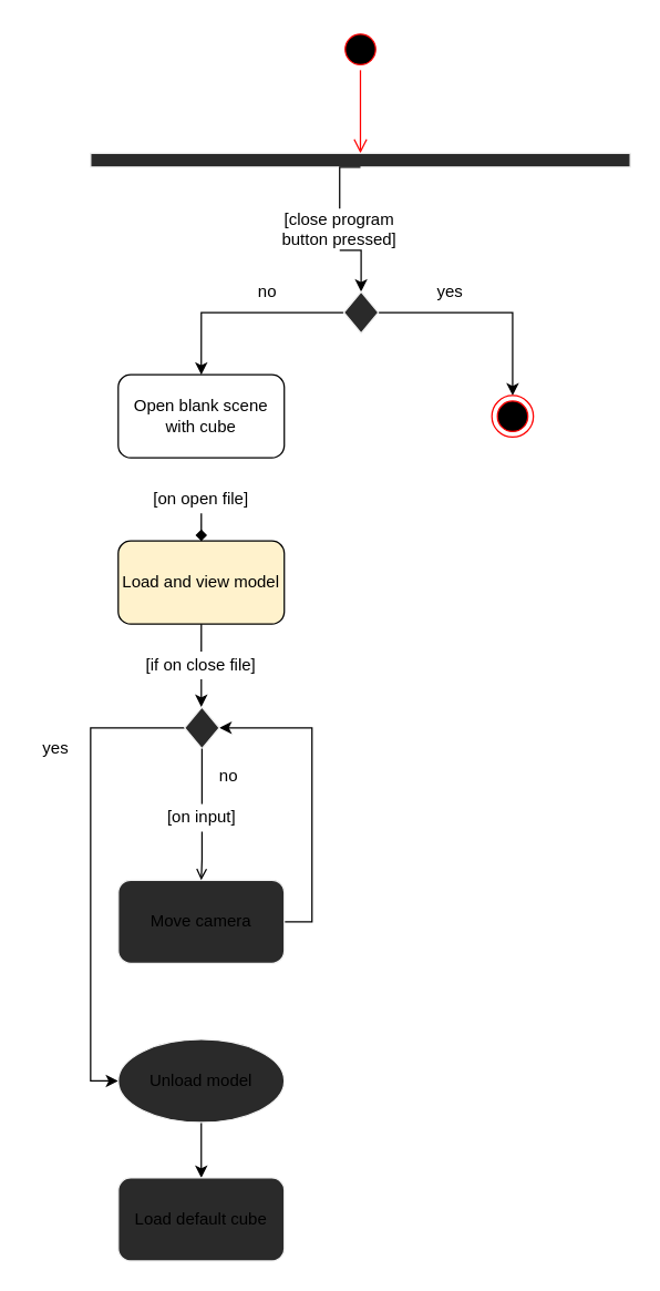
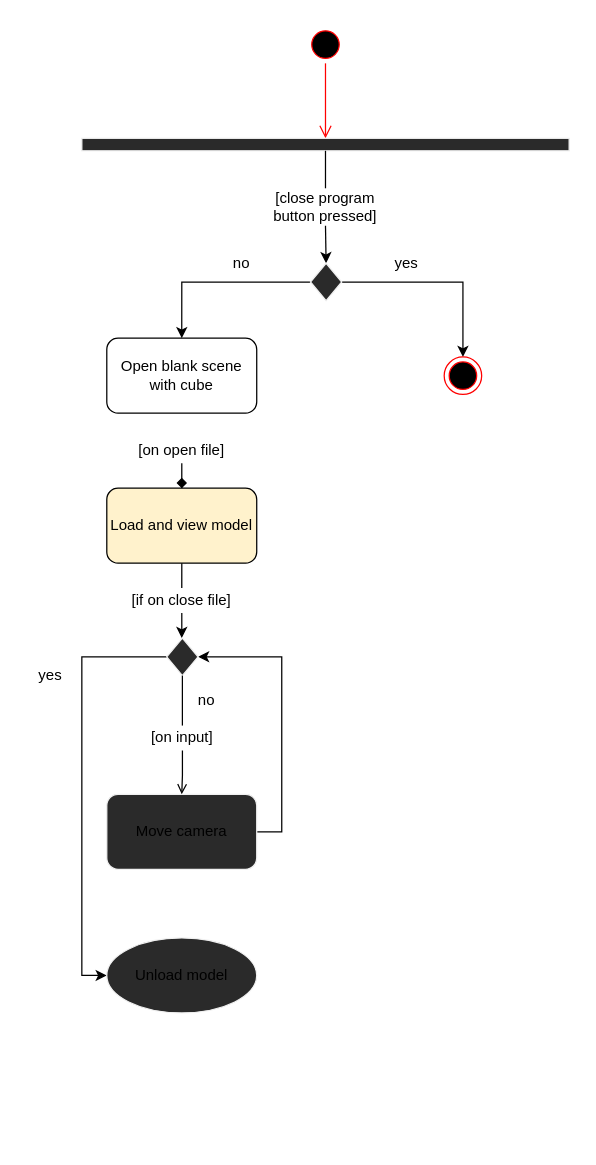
- <mxCell id="28" value="[close program button pressed]" style="text;html=1;strokeColor=none;fillColor=none;align=center;verticalAlign=middle;whiteSpace=wrap;rounded=0;" vertex="1" parent="1"><mxGeometry x="190" y="150" width="110" height="30" as="geometry" /></mxCell>
+ <mxCell id="28" value="[close program button pressed]" style="text;html=1;strokeColor=none;fillColor=none;align=center;verticalAlign=middle;whiteSpace=wrap;rounded=0;" vertex="1" parent="1"><mxGeometry x="205" y="150" width="110" height="30" as="geometry" /></mxCell>
- <mxCell id="19" style="edgeStyle=orthogonalEdgeStyle;rounded=0;orthogonalLoop=1;jettySize=auto;html=1;entryX=0.5;entryY=0;entryDx=0;entryDy=0;" edge="1" parent="1" source="20" target="22"><mxGeometry relative="1" as="geometry" /></mxCell>
- <mxCell id="22" value="Load default cube" style="rounded=1;whiteSpace=wrap;html=1;strokeColor=#f0f0f0;fillColor=#2a2a2a;" vertex="1" parent="1"><mxGeometry x="84.97" y="850" width="120" height="60" as="geometry" /></mxCell>
